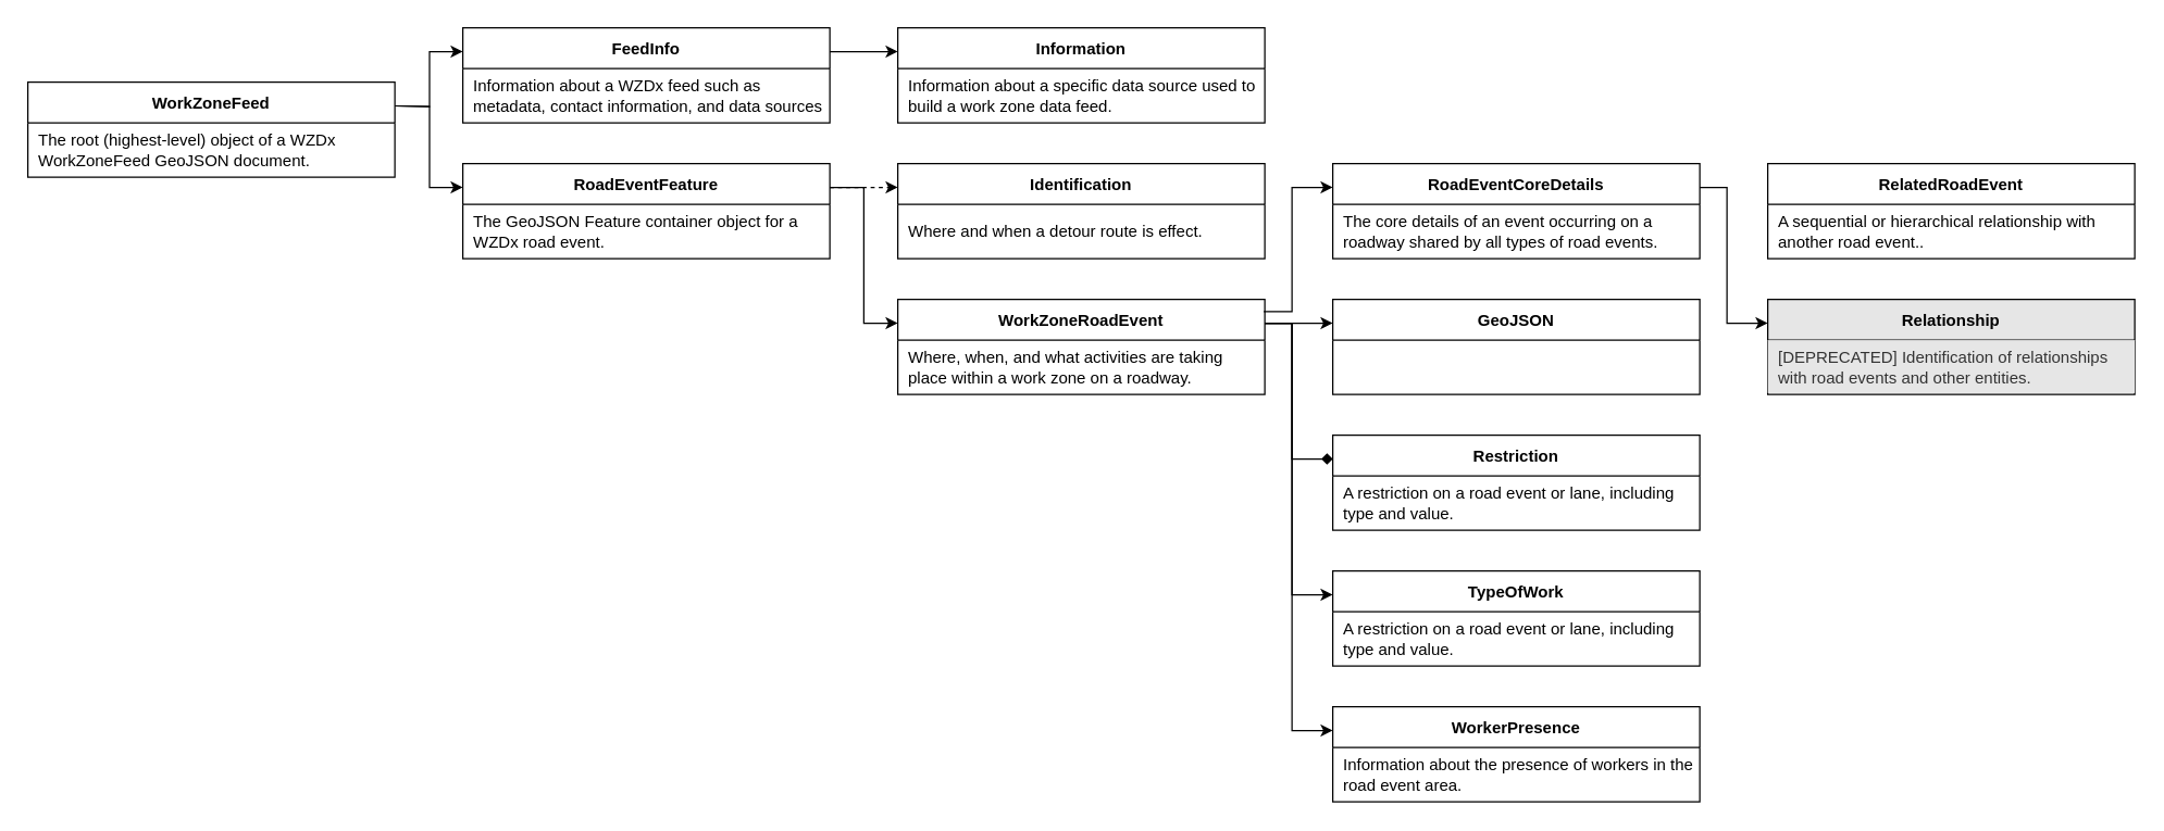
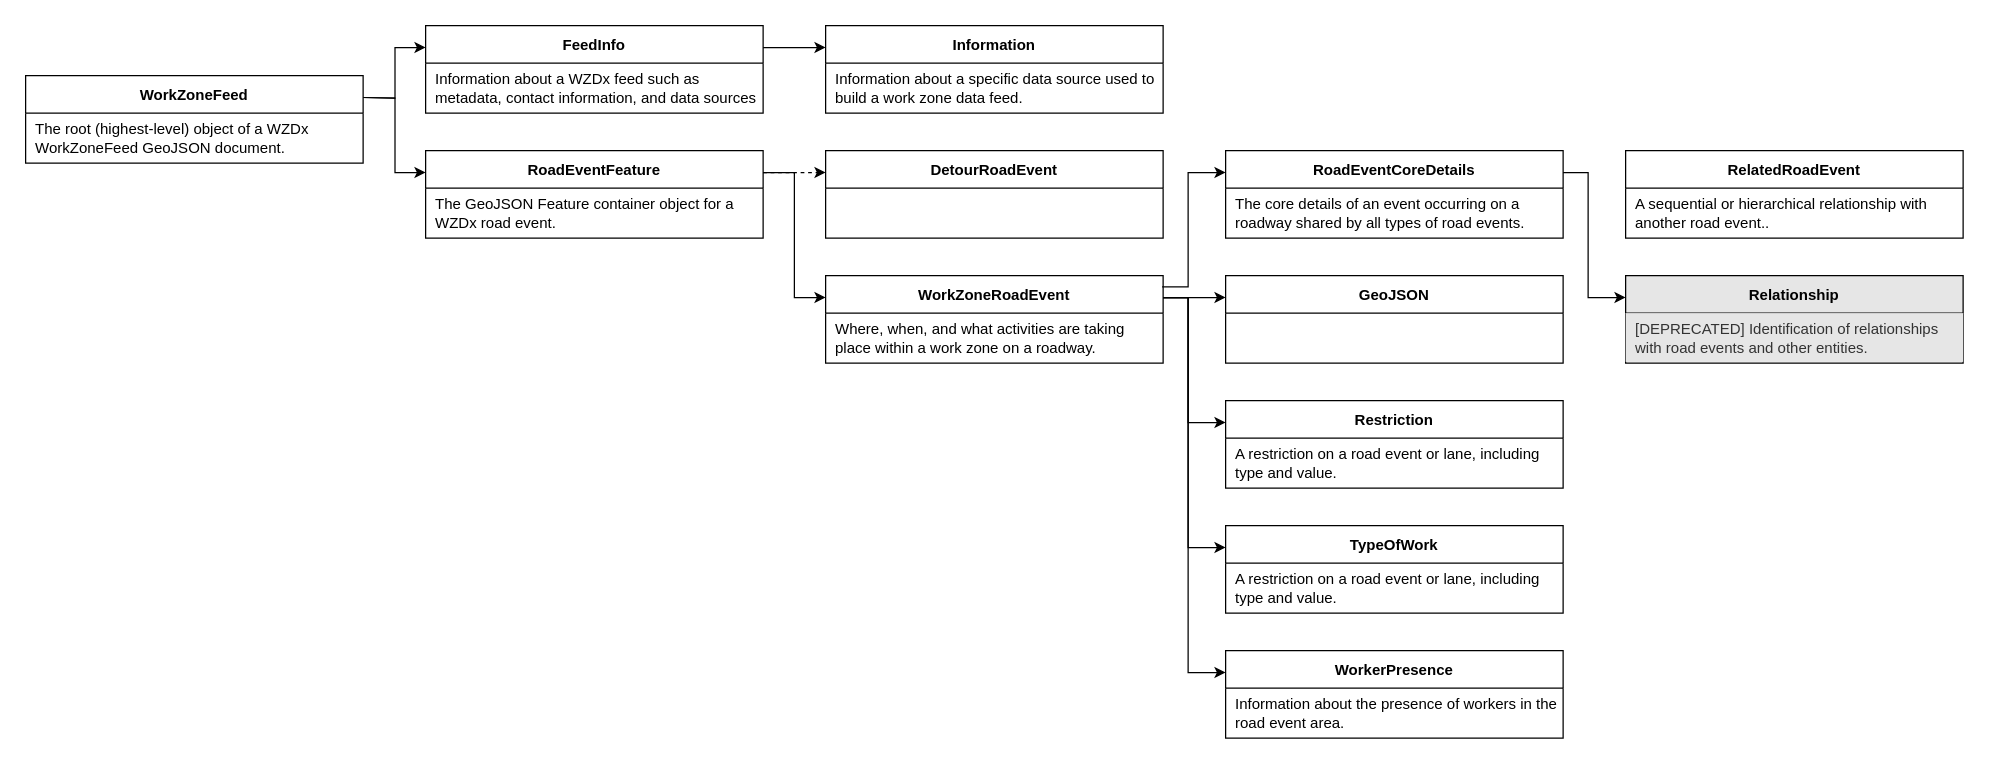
- <mxCell id="13" value="Identification" style="shape=table;startSize=30;container=1;collapsible=1;childLayout=tableLayout;fixedRows=1;rowLines=0;fontStyle=1;align=center;resizeLast=1;" vertex="1" parent="1"><mxGeometry x="660" y="120" width="270" height="70" as="geometry" /></mxCell>
+ <mxCell id="13" value="DetourRoadEvent" style="shape=table;startSize=30;container=1;collapsible=1;childLayout=tableLayout;fixedRows=1;rowLines=0;fontStyle=1;align=center;resizeLast=1;" vertex="1" parent="1"><mxGeometry x="660" y="120" width="270" height="70" as="geometry" /></mxCell>
- <mxCell id="15" value="Where and when a detour route is effect." style="shape=partialRectangle;overflow=hidden;connectable=0;top=0;left=0;bottom=0;right=0;align=left;spacingLeft=6;fontStyle=0;strokeColor=#d6b656;fillColor=none;whiteSpace=wrap;" vertex="1" parent="14"><mxGeometry width="270" height="39" as="geometry"><mxRectangle width="270" height="39" as="alternateBounds" /></mxGeometry></mxCell>
- <mxCell id="45" style="edgeStyle=orthogonalEdgeStyle;rounded=0;orthogonalLoop=1;jettySize=auto;html=1;exitX=1;exitY=0.25;exitDx=0;exitDy=0;entryX=0;entryY=0.25;entryDx=0;entryDy=0;endWidth=6.234;endArrow=diamond;" edge="1" parent="1" source="16" target="24"><mxGeometry relative="1" as="geometry"><mxPoint x="991" y="247.5" as="sourcePoint" /><mxPoint x="1030" y="247.5" as="targetPoint" /><Array as="points"><mxPoint x="950" y="238" /><mxPoint x="950" y="338" /></Array></mxGeometry></mxCell>
+ <mxCell id="45" style="edgeStyle=orthogonalEdgeStyle;rounded=0;orthogonalLoop=1;jettySize=auto;html=1;exitX=1;exitY=0.25;exitDx=0;exitDy=0;entryX=0;entryY=0.25;entryDx=0;entryDy=0;endWidth=6.234;" edge="1" parent="1" source="16" target="24"><mxGeometry relative="1" as="geometry"><mxPoint x="991" y="247.5" as="sourcePoint" /><mxPoint x="1030" y="247.5" as="targetPoint" /><Array as="points"><mxPoint x="950" y="238" /><mxPoint x="950" y="338" /></Array></mxGeometry></mxCell>
